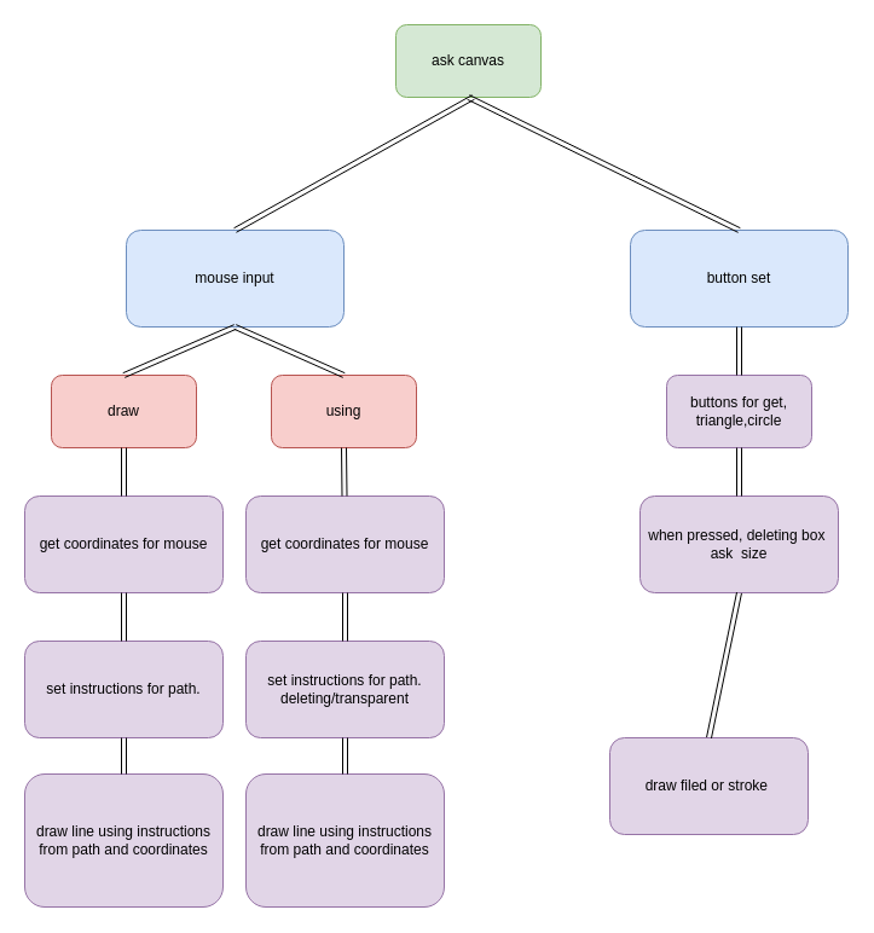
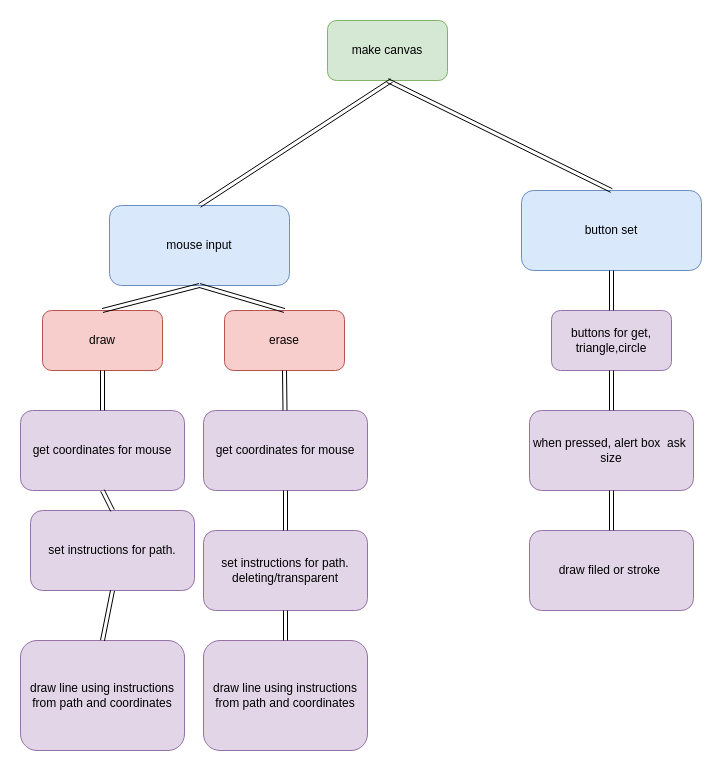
- <mxCell id="5" value="ask canvas" style="rounded=1;whiteSpace=wrap;html=1;fillColor=#d5e8d4;strokeColor=#82b366;" vertex="1" parent="1"><mxGeometry x="327" y="20" width="120" height="60" as="geometry" /></mxCell>
+ <mxCell id="5" value="make canvas" style="rounded=1;whiteSpace=wrap;html=1;fillColor=#d5e8d4;strokeColor=#82b366;" vertex="1" parent="1"><mxGeometry x="327" y="20" width="120" height="60" as="geometry" /></mxCell>
- <mxCell id="2" value="mouse input" style="rounded=1;whiteSpace=wrap;html=1;fillColor=#dae8fc;strokeColor=#6c8ebf;" vertex="1" parent="1"><mxGeometry x="104" y="190" width="180" height="80" as="geometry" /></mxCell>
+ <mxCell id="2" value="mouse input" style="rounded=1;whiteSpace=wrap;html=1;fillColor=#dae8fc;strokeColor=#6c8ebf;" vertex="1" parent="1"><mxGeometry x="109" y="205" width="180" height="80" as="geometry" /></mxCell>
- <mxCell id="4" value="using" style="rounded=1;whiteSpace=wrap;html=1;fillColor=#f8cecc;strokeColor=#b85450;" vertex="1" parent="1"><mxGeometry x="224" y="310" width="120" height="60" as="geometry" /></mxCell>
+ <mxCell id="4" value="erase" style="rounded=1;whiteSpace=wrap;html=1;fillColor=#f8cecc;strokeColor=#b85450;" vertex="1" parent="1"><mxGeometry x="224" y="310" width="120" height="60" as="geometry" /></mxCell>
- <mxCell id="22" value="when pressed, deleting box&amp;nbsp; ask&amp;nbsp; size" style="rounded=1;whiteSpace=wrap;html=1;fillColor=#e1d5e7;strokeColor=#9673a6;" vertex="1" parent="1"><mxGeometry x="529" y="410" width="164" height="80" as="geometry" /></mxCell>
+ <mxCell id="22" value="when pressed, alert box&amp;nbsp; ask&amp;nbsp; size" style="rounded=1;whiteSpace=wrap;html=1;fillColor=#e1d5e7;strokeColor=#9673a6;" vertex="1" parent="1"><mxGeometry x="529" y="410" width="164" height="80" as="geometry" /></mxCell>
- <mxCell id="6" value="set instructions for path." style="rounded=1;whiteSpace=wrap;html=1;fillColor=#e1d5e7;strokeColor=#9673a6;" vertex="1" parent="1"><mxGeometry x="20" y="530" width="164" height="80" as="geometry" /></mxCell>
+ <mxCell id="6" value="set instructions for path." style="rounded=1;whiteSpace=wrap;html=1;fillColor=#e1d5e7;strokeColor=#9673a6;" vertex="1" parent="1"><mxGeometry x="30" y="510" width="164" height="80" as="geometry" /></mxCell>
- <mxCell id="23" value="draw filed or stroke&amp;nbsp;" style="rounded=1;whiteSpace=wrap;html=1;fillColor=#e1d5e7;strokeColor=#9673a6;" vertex="1" parent="1"><mxGeometry x="504" y="610" width="164" height="80" as="geometry" /></mxCell>
+ <mxCell id="23" value="draw filed or stroke&amp;nbsp;" style="rounded=1;whiteSpace=wrap;html=1;fillColor=#e1d5e7;strokeColor=#9673a6;" vertex="1" parent="1"><mxGeometry x="529" y="530" width="164" height="80" as="geometry" /></mxCell>
